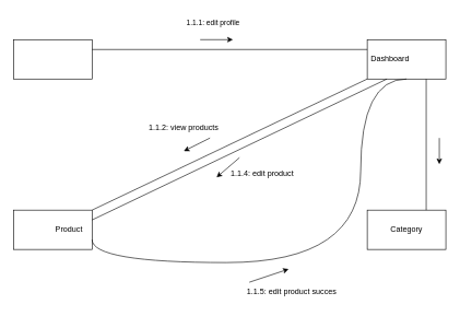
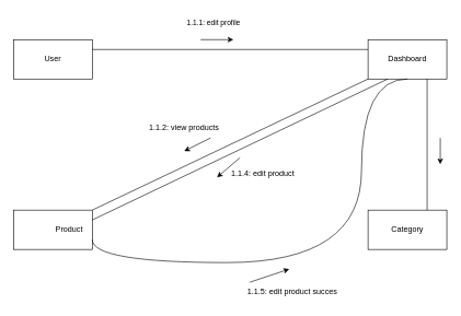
+ <mxCell id="3" value="User" style="text;html=1;align=center;verticalAlign=middle;whiteSpace=wrap;rounded=0;" vertex="1" parent="1"><mxGeometry x="50" y="75" width="60" height="30" as="geometry" /></mxCell>
- <mxCell id="5" value="Dashboard" style="text;html=1;align=center;verticalAlign=middle;whiteSpace=wrap;rounded=0;" vertex="1" parent="1"><mxGeometry x="565" y="75" width="60" height="30" as="geometry" /></mxCell>
+ <mxCell id="5" value="Dashboard" style="text;html=1;align=center;verticalAlign=middle;whiteSpace=wrap;rounded=0;" vertex="1" parent="1"><mxGeometry x="590" y="75" width="60" height="30" as="geometry" /></mxCell>
